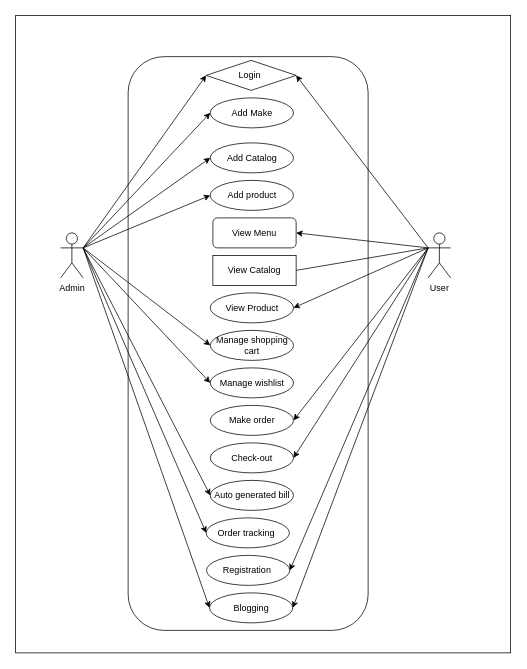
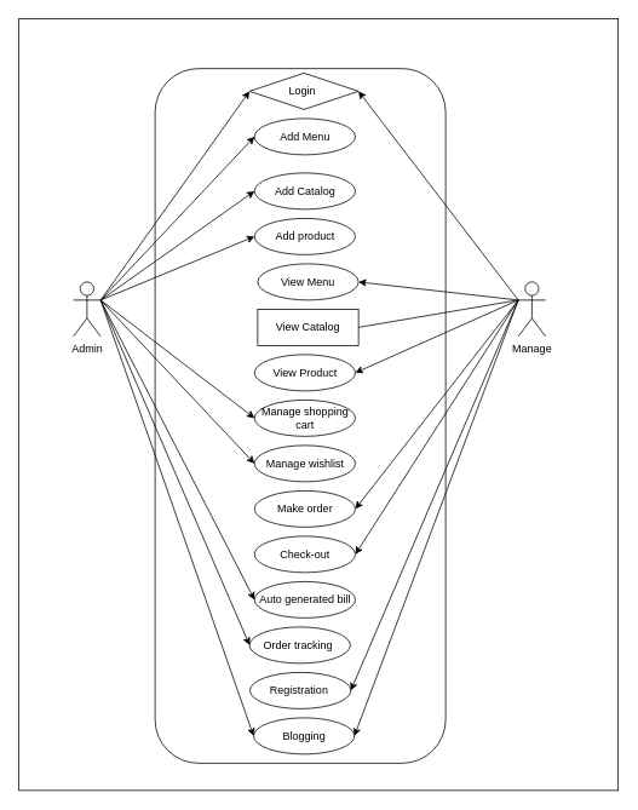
- <mxCell id="7" value="Add Make" style="ellipse;whiteSpace=wrap;html=1;" vertex="1" parent="1"><mxGeometry x="279.5" width="111" height="40" as="geometry" y="130" /></mxCell>
+ <mxCell id="7" value="Add Menu" style="ellipse;whiteSpace=wrap;html=1;" vertex="1" parent="1"><mxGeometry x="279.5" width="111" height="40" as="geometry" y="130" /></mxCell>
- <mxCell id="10" value="View Menu" style="whiteSpace=wrap;html=1;rounded=1;" vertex="1" parent="1"><mxGeometry x="283" y="290" width="111" height="40" as="geometry" /></mxCell>
+ <mxCell id="10" value="View Menu" style="ellipse;whiteSpace=wrap;html=1;" vertex="1" parent="1"><mxGeometry x="283" y="290" width="111" height="40" as="geometry" /></mxCell>
- <mxCell id="5" value="User" style="shape=umlActor;verticalLabelPosition=bottom;labelBackgroundColor=#ffffff;verticalAlign=top;html=1;" vertex="1" parent="1"><mxGeometry x="570" y="310" width="30" height="60" as="geometry" /></mxCell>
+ <mxCell id="5" value="Manage" style="shape=umlActor;verticalLabelPosition=bottom;labelBackgroundColor=#ffffff;verticalAlign=top;html=1;" vertex="1" parent="1"><mxGeometry x="570" y="310" width="30" height="60" as="geometry" /></mxCell>
